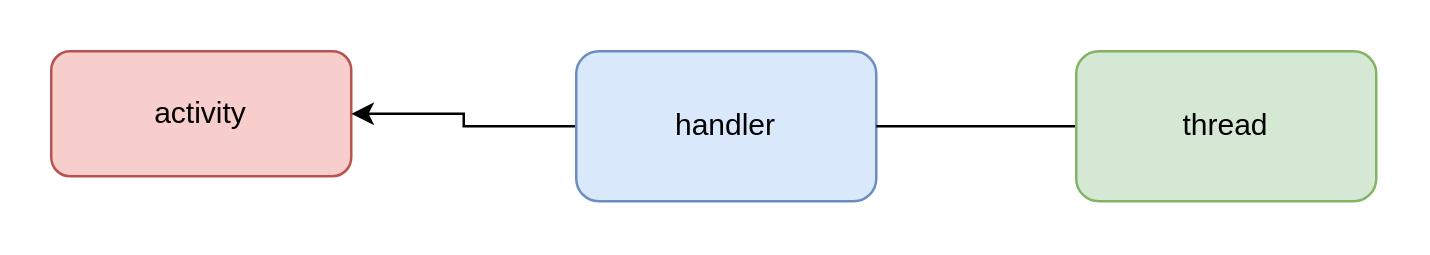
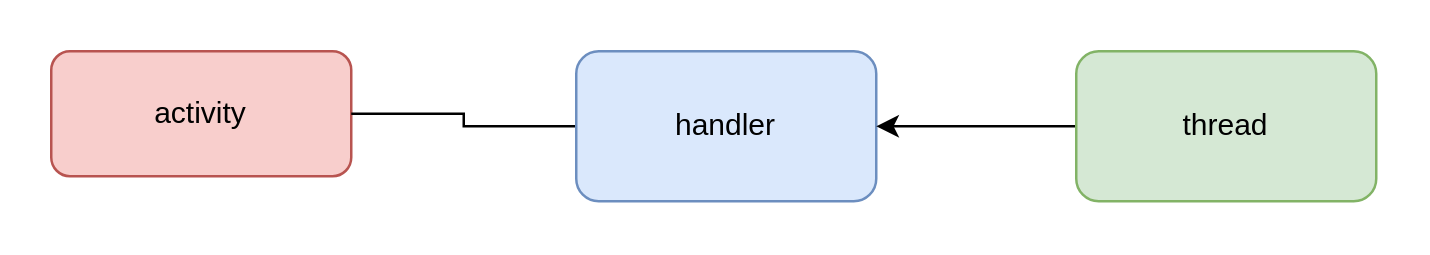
- <mxCell id="3" value="" style="edgeStyle=orthogonalEdgeStyle;rounded=0;orthogonalLoop=1;jettySize=auto;html=1;" edge="1" parent="1" source="4" target="2"><mxGeometry relative="1" as="geometry" /></mxCell>
+ <mxCell id="3" value="" style="edgeStyle=orthogonalEdgeStyle;rounded=0;orthogonalLoop=1;jettySize=auto;html=1;endArrow=none;" edge="1" parent="1" source="4" target="2"><mxGeometry relative="1" as="geometry" /></mxCell>
- <mxCell id="5" value="" style="edgeStyle=orthogonalEdgeStyle;rounded=0;orthogonalLoop=1;jettySize=auto;html=1;endArrow=none;" edge="1" parent="1" source="6" target="4"><mxGeometry relative="1" as="geometry" /></mxCell>
+ <mxCell id="5" value="" style="edgeStyle=orthogonalEdgeStyle;rounded=0;orthogonalLoop=1;jettySize=auto;html=1;" edge="1" parent="1" source="6" target="4"><mxGeometry relative="1" as="geometry" /></mxCell>
